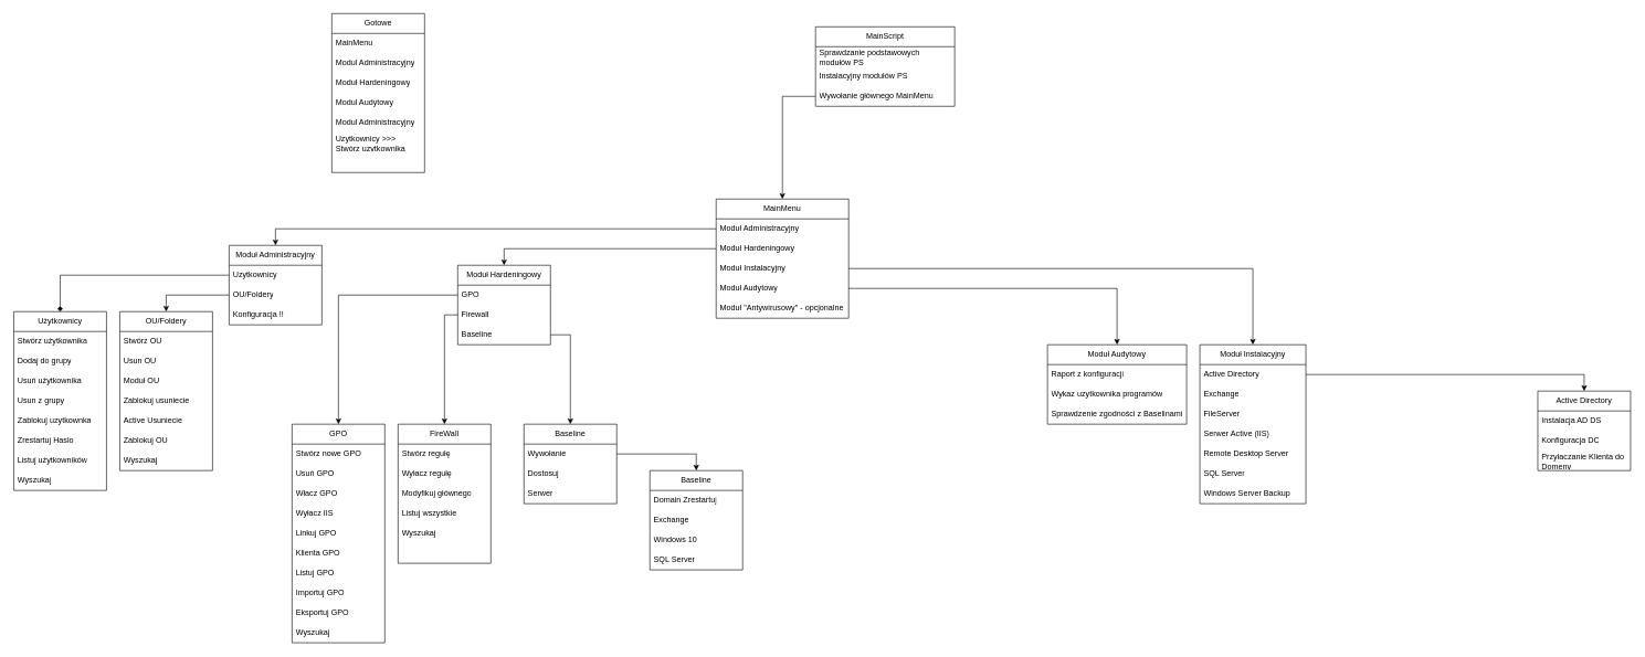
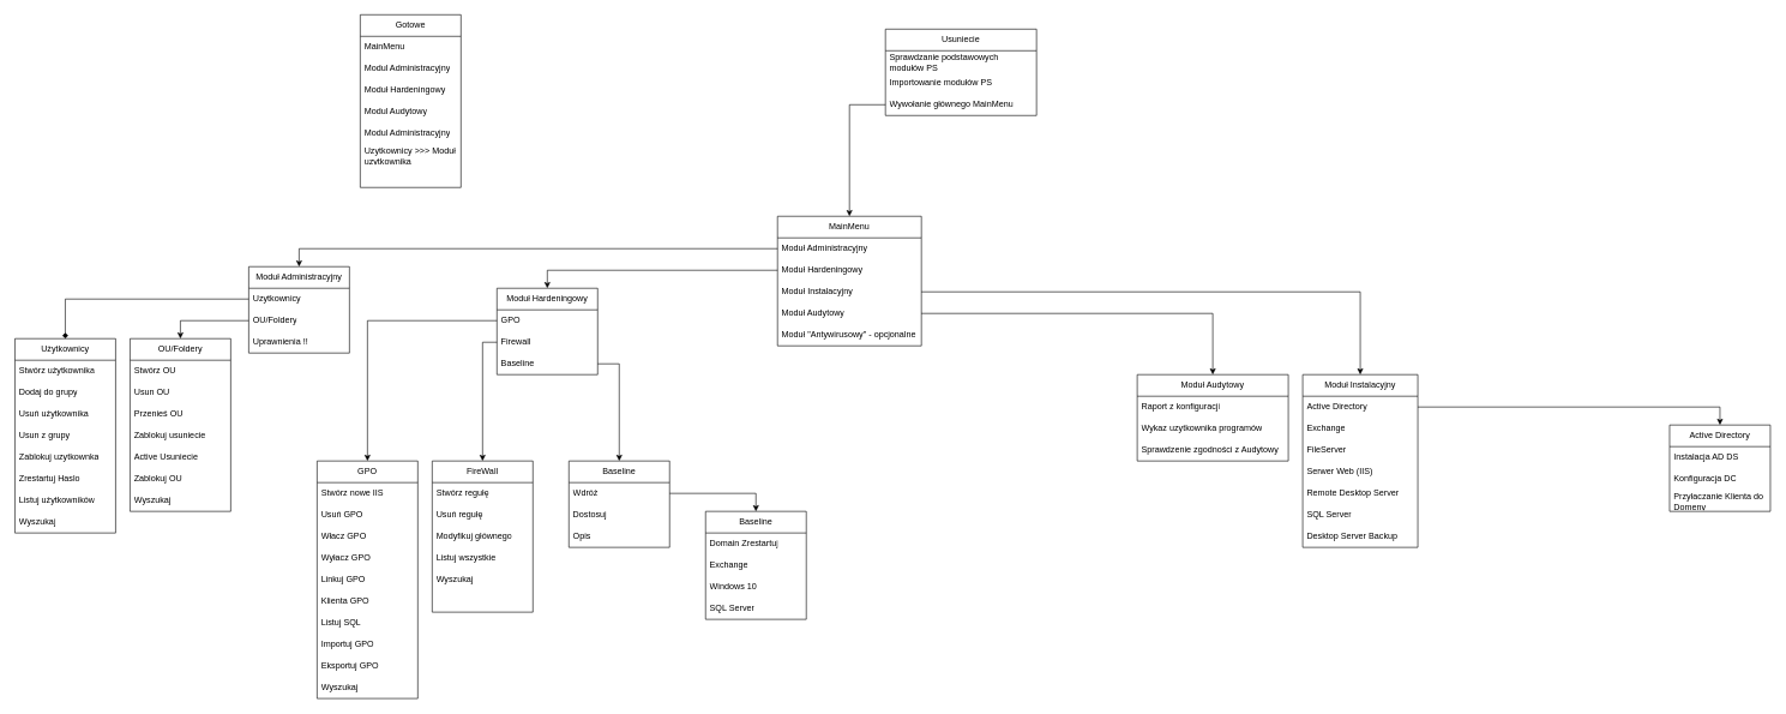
- <mxCell id="2" value="MainScript" style="swimlane;fontStyle=0;childLayout=stackLayout;horizontal=1;startSize=30;horizontalStack=0;resizeParent=1;resizeParentMax=0;resizeLast=0;collapsible=1;marginBottom=0;whiteSpace=wrap;html=1;" parent="1" vertex="1"><mxGeometry x="1230" y="40" width="210" height="120" as="geometry" /></mxCell>
+ <mxCell id="2" value="Usuniecie" style="swimlane;fontStyle=0;childLayout=stackLayout;horizontal=1;startSize=30;horizontalStack=0;resizeParent=1;resizeParentMax=0;resizeLast=0;collapsible=1;marginBottom=0;whiteSpace=wrap;html=1;" parent="1" vertex="1"><mxGeometry x="1230" y="40" width="210" height="120" as="geometry" /></mxCell>
- <mxCell id="4" value="Instalacyjny modułów PS" style="text;strokeColor=none;fillColor=none;align=left;verticalAlign=middle;spacingLeft=4;spacingRight=4;overflow=hidden;points=[[0,0.5],[1,0.5]];portConstraint=eastwest;rotatable=0;whiteSpace=wrap;html=1;" parent="2" vertex="1"><mxGeometry y="60" width="210" height="30" as="geometry" /></mxCell>
+ <mxCell id="4" value="Importowanie modułów PS" style="text;strokeColor=none;fillColor=none;align=left;verticalAlign=middle;spacingLeft=4;spacingRight=4;overflow=hidden;points=[[0,0.5],[1,0.5]];portConstraint=eastwest;rotatable=0;whiteSpace=wrap;html=1;" parent="2" vertex="1"><mxGeometry y="60" width="210" height="30" as="geometry" /></mxCell>
- <mxCell id="98" value="Uzytkownicy &amp;gt;&amp;gt;&amp;gt; Stwórz uzytkownika" style="text;strokeColor=none;fillColor=none;align=left;verticalAlign=middle;spacingLeft=4;spacingRight=4;overflow=hidden;points=[[0,0.5],[1,0.5]];portConstraint=eastwest;rotatable=0;whiteSpace=wrap;html=1;" parent="92" vertex="1"><mxGeometry y="180" width="140" height="30" as="geometry" /></mxCell>
+ <mxCell id="98" value="Uzytkownicy &amp;gt;&amp;gt;&amp;gt; Moduł uzytkownika" style="text;strokeColor=none;fillColor=none;align=left;verticalAlign=middle;spacingLeft=4;spacingRight=4;overflow=hidden;points=[[0,0.5],[1,0.5]];portConstraint=eastwest;rotatable=0;whiteSpace=wrap;html=1;" parent="92" vertex="1"><mxGeometry y="180" width="140" height="30" as="geometry" /></mxCell>
- <mxCell id="16" value="Konfiguracja !!" style="text;strokeColor=none;fillColor=none;align=left;verticalAlign=middle;spacingLeft=4;spacingRight=4;overflow=hidden;points=[[0,0.5],[1,0.5]];portConstraint=eastwest;rotatable=0;whiteSpace=wrap;html=1;" parent="13" vertex="1"><mxGeometry y="90" width="140" height="30" as="geometry" /></mxCell>
+ <mxCell id="16" value="Uprawnienia !!" style="text;strokeColor=none;fillColor=none;align=left;verticalAlign=middle;spacingLeft=4;spacingRight=4;overflow=hidden;points=[[0,0.5],[1,0.5]];portConstraint=eastwest;rotatable=0;whiteSpace=wrap;html=1;" parent="13" vertex="1"><mxGeometry y="90" width="140" height="30" as="geometry" /></mxCell>
- <mxCell id="31" value="Moduł OU" style="text;strokeColor=none;fillColor=none;align=left;verticalAlign=middle;spacingLeft=4;spacingRight=4;overflow=hidden;points=[[0,0.5],[1,0.5]];portConstraint=eastwest;rotatable=0;whiteSpace=wrap;html=1;" parent="28" vertex="1"><mxGeometry y="90" width="140" height="30" as="geometry" /></mxCell>
+ <mxCell id="31" value="Przenieś OU" style="text;strokeColor=none;fillColor=none;align=left;verticalAlign=middle;spacingLeft=4;spacingRight=4;overflow=hidden;points=[[0,0.5],[1,0.5]];portConstraint=eastwest;rotatable=0;whiteSpace=wrap;html=1;" parent="28" vertex="1"><mxGeometry y="90" width="140" height="30" as="geometry" /></mxCell>
- <mxCell id="84" value="Sprawdzenie zgodności z Baselinami" style="text;strokeColor=none;fillColor=none;align=left;verticalAlign=middle;spacingLeft=4;spacingRight=4;overflow=hidden;points=[[0,0.5],[1,0.5]];portConstraint=eastwest;rotatable=0;whiteSpace=wrap;html=1;" parent="81" vertex="1"><mxGeometry y="90" width="210" height="30" as="geometry" /></mxCell>
+ <mxCell id="84" value="Sprawdzenie zgodności z Audytowy" style="text;strokeColor=none;fillColor=none;align=left;verticalAlign=middle;spacingLeft=4;spacingRight=4;overflow=hidden;points=[[0,0.5],[1,0.5]];portConstraint=eastwest;rotatable=0;whiteSpace=wrap;html=1;" parent="81" vertex="1"><mxGeometry y="90" width="210" height="30" as="geometry" /></mxCell>
- <mxCell id="71" value="Serwer Active (IIS)" style="text;strokeColor=none;fillColor=none;align=left;verticalAlign=middle;spacingLeft=4;spacingRight=4;overflow=hidden;points=[[0,0.5],[1,0.5]];portConstraint=eastwest;rotatable=0;whiteSpace=wrap;html=1;" parent="67" vertex="1"><mxGeometry y="120" width="160" height="30" as="geometry" /></mxCell>
+ <mxCell id="71" value="Serwer Web (IIS)" style="text;strokeColor=none;fillColor=none;align=left;verticalAlign=middle;spacingLeft=4;spacingRight=4;overflow=hidden;points=[[0,0.5],[1,0.5]];portConstraint=eastwest;rotatable=0;whiteSpace=wrap;html=1;" parent="67" vertex="1"><mxGeometry y="120" width="160" height="30" as="geometry" /></mxCell>
- <mxCell id="43" value="Stwórz nowe GPO" style="text;strokeColor=none;fillColor=none;align=left;verticalAlign=middle;spacingLeft=4;spacingRight=4;overflow=hidden;points=[[0,0.5],[1,0.5]];portConstraint=eastwest;rotatable=0;whiteSpace=wrap;html=1;" parent="42" vertex="1"><mxGeometry y="30" width="140" height="30" as="geometry" /></mxCell>
+ <mxCell id="43" value="Stwórz nowe IIS" style="text;strokeColor=none;fillColor=none;align=left;verticalAlign=middle;spacingLeft=4;spacingRight=4;overflow=hidden;points=[[0,0.5],[1,0.5]];portConstraint=eastwest;rotatable=0;whiteSpace=wrap;html=1;" parent="42" vertex="1"><mxGeometry y="30" width="140" height="30" as="geometry" /></mxCell>
- <mxCell id="63" value="Wywołanie" style="text;strokeColor=none;fillColor=none;align=left;verticalAlign=middle;spacingLeft=4;spacingRight=4;overflow=hidden;points=[[0,0.5],[1,0.5]];portConstraint=eastwest;rotatable=0;whiteSpace=wrap;html=1;" parent="62" vertex="1"><mxGeometry y="30" width="140" height="30" as="geometry" /></mxCell>
+ <mxCell id="63" value="Wdróż" style="text;strokeColor=none;fillColor=none;align=left;verticalAlign=middle;spacingLeft=4;spacingRight=4;overflow=hidden;points=[[0,0.5],[1,0.5]];portConstraint=eastwest;rotatable=0;whiteSpace=wrap;html=1;" parent="62" vertex="1"><mxGeometry y="30" width="140" height="30" as="geometry" /></mxCell>
- <mxCell id="56" value="Wyłacz regułę" style="text;strokeColor=none;fillColor=none;align=left;verticalAlign=middle;spacingLeft=4;spacingRight=4;overflow=hidden;points=[[0,0.5],[1,0.5]];portConstraint=eastwest;rotatable=0;whiteSpace=wrap;html=1;" parent="54" vertex="1"><mxGeometry y="60" width="140" height="30" as="geometry" /></mxCell>
+ <mxCell id="56" value="Usuń regułę" style="text;strokeColor=none;fillColor=none;align=left;verticalAlign=middle;spacingLeft=4;spacingRight=4;overflow=hidden;points=[[0,0.5],[1,0.5]];portConstraint=eastwest;rotatable=0;whiteSpace=wrap;html=1;" parent="54" vertex="1"><mxGeometry y="60" width="140" height="30" as="geometry" /></mxCell>
- <mxCell id="65" value="Serwer" style="text;strokeColor=none;fillColor=none;align=left;verticalAlign=middle;spacingLeft=4;spacingRight=4;overflow=hidden;points=[[0,0.5],[1,0.5]];portConstraint=eastwest;rotatable=0;whiteSpace=wrap;html=1;" parent="62" vertex="1"><mxGeometry y="90" width="140" height="30" as="geometry" /></mxCell>
+ <mxCell id="65" value="Opis" style="text;strokeColor=none;fillColor=none;align=left;verticalAlign=middle;spacingLeft=4;spacingRight=4;overflow=hidden;points=[[0,0.5],[1,0.5]];portConstraint=eastwest;rotatable=0;whiteSpace=wrap;html=1;" parent="62" vertex="1"><mxGeometry y="90" width="140" height="30" as="geometry" /></mxCell>
- <mxCell id="74" value="Windows Server Backup" style="text;strokeColor=none;fillColor=none;align=left;verticalAlign=middle;spacingLeft=4;spacingRight=4;overflow=hidden;points=[[0,0.5],[1,0.5]];portConstraint=eastwest;rotatable=0;whiteSpace=wrap;html=1;" parent="67" vertex="1"><mxGeometry y="210" width="160" height="30" as="geometry" /></mxCell>
+ <mxCell id="74" value="Desktop Server Backup" style="text;strokeColor=none;fillColor=none;align=left;verticalAlign=middle;spacingLeft=4;spacingRight=4;overflow=hidden;points=[[0,0.5],[1,0.5]];portConstraint=eastwest;rotatable=0;whiteSpace=wrap;html=1;" parent="67" vertex="1"><mxGeometry y="210" width="160" height="30" as="geometry" /></mxCell>
- <mxCell id="46" value="Wyłacz IIS" style="text;strokeColor=none;fillColor=none;align=left;verticalAlign=middle;spacingLeft=4;spacingRight=4;overflow=hidden;points=[[0,0.5],[1,0.5]];portConstraint=eastwest;rotatable=0;whiteSpace=wrap;html=1;" parent="42" vertex="1"><mxGeometry y="120" width="140" height="30" as="geometry" /></mxCell>
+ <mxCell id="46" value="Wyłacz GPO" style="text;strokeColor=none;fillColor=none;align=left;verticalAlign=middle;spacingLeft=4;spacingRight=4;overflow=hidden;points=[[0,0.5],[1,0.5]];portConstraint=eastwest;rotatable=0;whiteSpace=wrap;html=1;" parent="42" vertex="1"><mxGeometry y="120" width="140" height="30" as="geometry" /></mxCell>
- <mxCell id="49" value="Listuj GPO" style="text;strokeColor=none;fillColor=none;align=left;verticalAlign=middle;spacingLeft=4;spacingRight=4;overflow=hidden;points=[[0,0.5],[1,0.5]];portConstraint=eastwest;rotatable=0;whiteSpace=wrap;html=1;" parent="42" vertex="1"><mxGeometry y="210" width="140" height="30" as="geometry" /></mxCell>
+ <mxCell id="49" value="Listuj SQL" style="text;strokeColor=none;fillColor=none;align=left;verticalAlign=middle;spacingLeft=4;spacingRight=4;overflow=hidden;points=[[0,0.5],[1,0.5]];portConstraint=eastwest;rotatable=0;whiteSpace=wrap;html=1;" parent="42" vertex="1"><mxGeometry y="210" width="140" height="30" as="geometry" /></mxCell>
